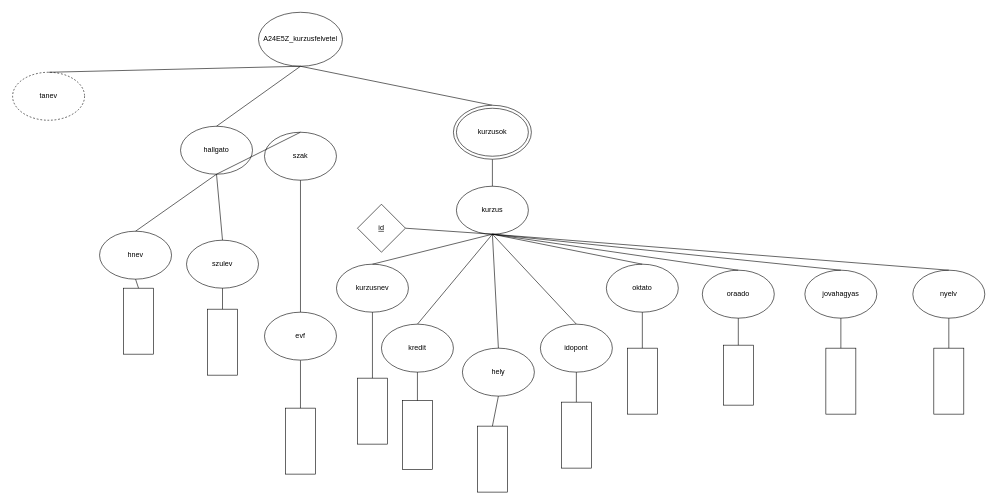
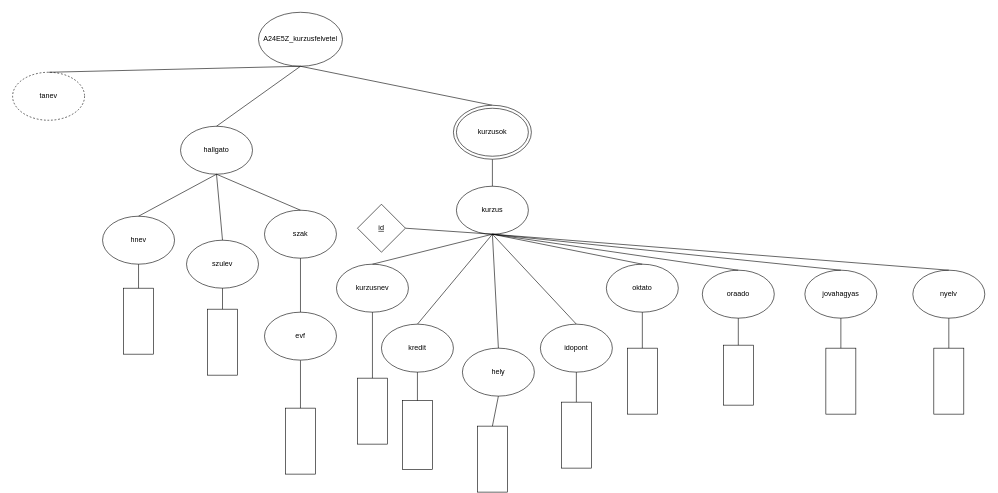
- <mxCell id="5" value="szak" style="ellipse;whiteSpace=wrap;html=1;" parent="1" vertex="1"><mxGeometry x="440" y="220" width="120" height="80" as="geometry" /></mxCell>
+ <mxCell id="5" value="szak" style="ellipse;whiteSpace=wrap;html=1;" parent="1" vertex="1"><mxGeometry x="440" y="350" width="120" height="80" as="geometry" /></mxCell>
- <mxCell id="4" value="hnev" style="ellipse;whiteSpace=wrap;html=1;" parent="1" vertex="1"><mxGeometry x="165" y="385" width="120" height="80" as="geometry" /></mxCell>
+ <mxCell id="4" value="hnev" style="ellipse;whiteSpace=wrap;html=1;" parent="1" vertex="1"><mxGeometry x="170" y="360" width="120" height="80" as="geometry" /></mxCell>
